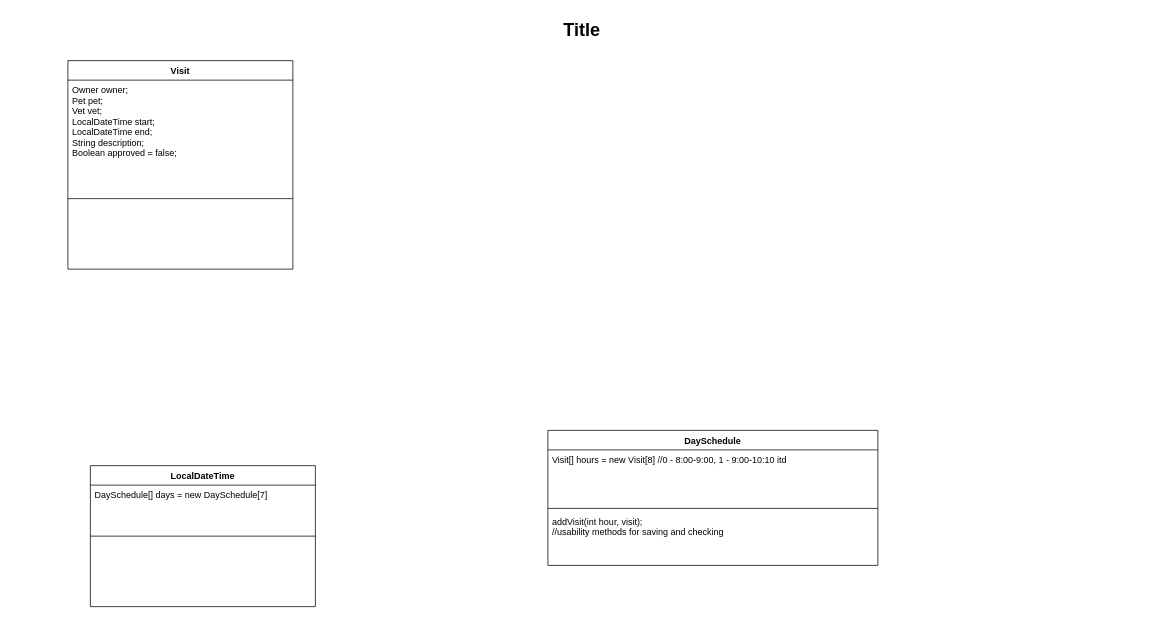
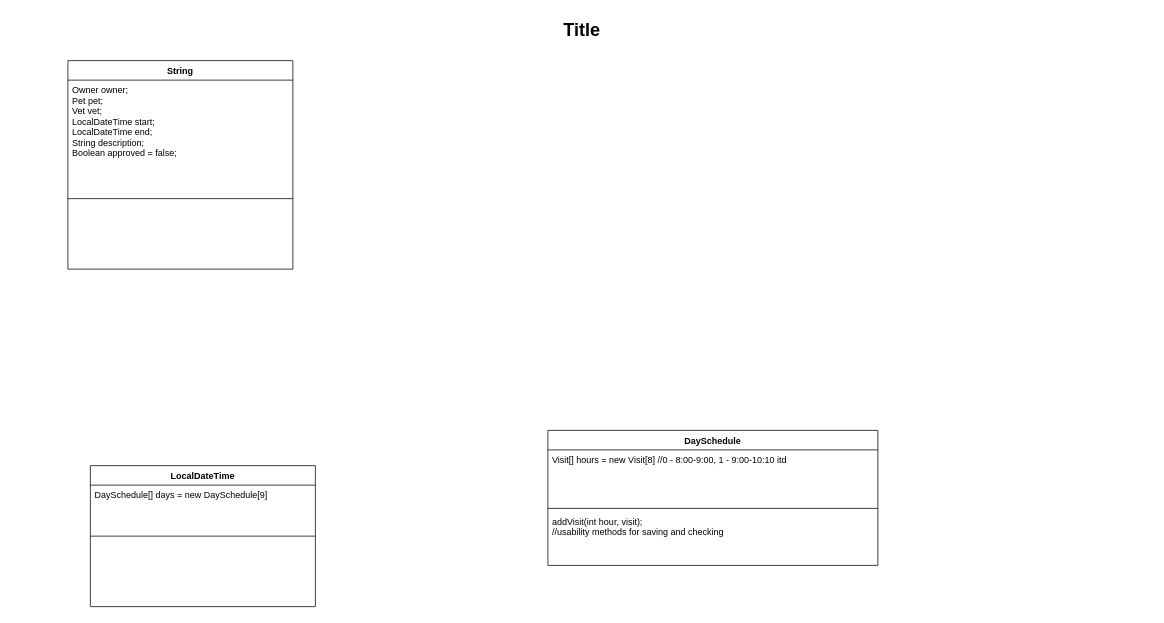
- <mxCell id="11" value="Visit&#10;" style="swimlane;fontStyle=1;align=center;verticalAlign=top;childLayout=stackLayout;horizontal=1;startSize=26;horizontalStack=0;resizeParent=1;resizeParentMax=0;resizeLast=0;collapsible=1;marginBottom=0;" vertex="1" parent="1"><mxGeometry x="90" y="80" width="300" height="278" as="geometry"><mxRectangle x="610" y="920" width="60" height="26" as="alternateBounds" /></mxGeometry></mxCell>
+ <mxCell id="11" value="String&#10;" style="swimlane;fontStyle=1;align=center;verticalAlign=top;childLayout=stackLayout;horizontal=1;startSize=26;horizontalStack=0;resizeParent=1;resizeParentMax=0;resizeLast=0;collapsible=1;marginBottom=0;" vertex="1" parent="1"><mxGeometry x="90" y="80" width="300" height="278" as="geometry"><mxRectangle x="610" y="920" width="60" height="26" as="alternateBounds" /></mxGeometry></mxCell>
- <mxCell id="4" value="DaySchedule[] days = new DaySchedule[7]" style="text;strokeColor=none;fillColor=none;align=left;verticalAlign=top;spacingLeft=4;spacingRight=4;overflow=hidden;rotatable=0;points=[[0,0.5],[1,0.5]];portConstraint=eastwest;" vertex="1" parent="3"><mxGeometry y="26" width="300" height="64" as="geometry" /></mxCell>
+ <mxCell id="4" value="DaySchedule[] days = new DaySchedule[9]" style="text;strokeColor=none;fillColor=none;align=left;verticalAlign=top;spacingLeft=4;spacingRight=4;overflow=hidden;rotatable=0;points=[[0,0.5],[1,0.5]];portConstraint=eastwest;" vertex="1" parent="3"><mxGeometry y="26" width="300" height="64" as="geometry" /></mxCell>
